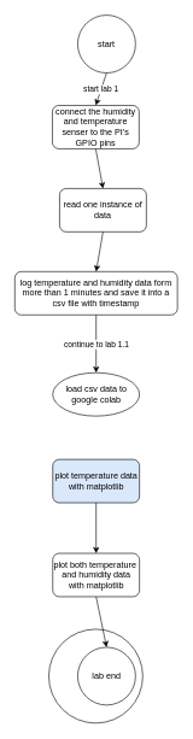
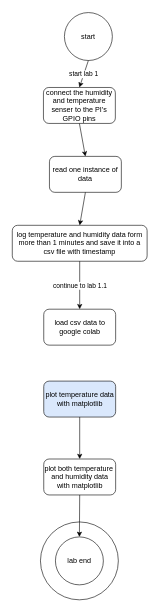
- <mxCell id="6" value="load csv data to google colab" style="ellipse;whiteSpace=wrap;html=1;" vertex="1" parent="1"><mxGeometry x="72.5" y="515" width="120" height="60" as="geometry" /></mxCell>
+ <mxCell id="6" value="load csv data to google colab" style="rounded=1;whiteSpace=wrap;html=1;" vertex="1" parent="1"><mxGeometry x="72.5" y="515" width="120" height="60" as="geometry" /></mxCell>
- <mxCell id="15" value="lab end" style="ellipse;whiteSpace=wrap;html=1;aspect=fixed;" vertex="1" parent="1"><mxGeometry x="107" y="895" width="80" height="80" as="geometry" /></mxCell>
+ <mxCell id="15" value="lab end" style="ellipse;whiteSpace=wrap;html=1;aspect=fixed;" vertex="1" parent="1"><mxGeometry x="92" y="895" width="80" height="80" as="geometry" /></mxCell>
